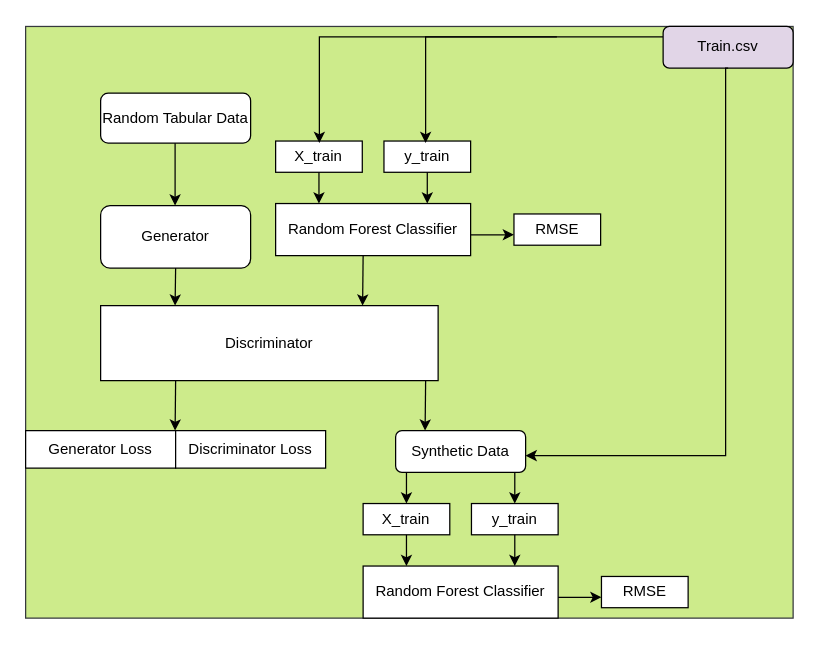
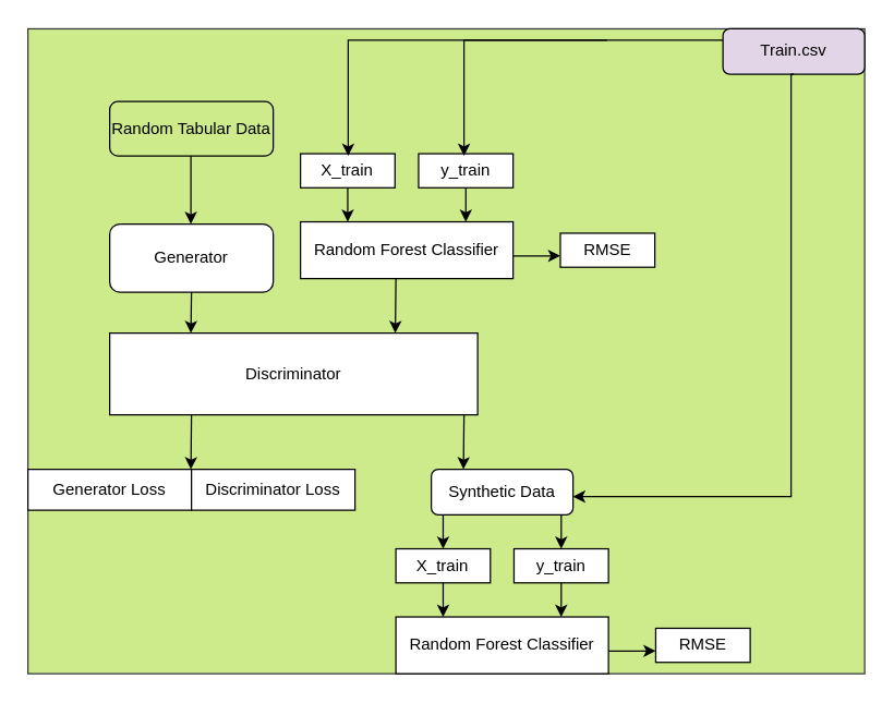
- <mxCell id="3" value="Random Tabular Data" style="rounded=1;whiteSpace=wrap;html=1;fontSize=12;glass=0;strokeWidth=1;shadow=0;" parent="2" vertex="1"><mxGeometry x="60" y="53.33" width="120" height="40" as="geometry" /></mxCell>
+ <mxCell id="3" value="Random Tabular Data" style="rounded=1;whiteSpace=wrap;html=1;fontSize=12;glass=0;strokeWidth=1;shadow=0;fillColor=#cdeb8b;" parent="2" vertex="1"><mxGeometry x="60" y="53.33" width="120" height="40" as="geometry" /></mxCell>
